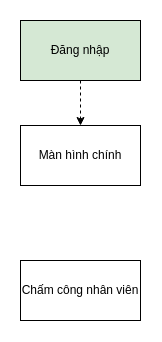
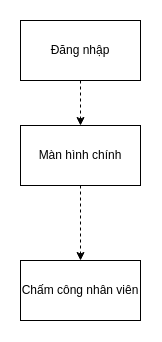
- <mxCell id="3" value="Đăng nhập" style="rounded=0;whiteSpace=wrap;html=1;fillColor=#d5e8d4;" vertex="1" parent="1"><mxGeometry x="20" y="20" width="120" height="60" as="geometry" /></mxCell>
+ <mxCell id="3" value="Đăng nhập" style="rounded=0;whiteSpace=wrap;html=1;" vertex="1" parent="1"><mxGeometry x="20" y="20" width="120" height="60" as="geometry" /></mxCell>
+ <mxCell id="4" style="edgeStyle=orthogonalEdgeStyle;rounded=0;orthogonalLoop=1;jettySize=auto;html=1;exitX=0.5;exitY=1;exitDx=0;exitDy=0;entryX=0.5;entryY=0;entryDx=0;entryDy=0;dashed=1;" edge="1" parent="1" source="5" target="6"><mxGeometry relative="1" as="geometry" /></mxCell>
